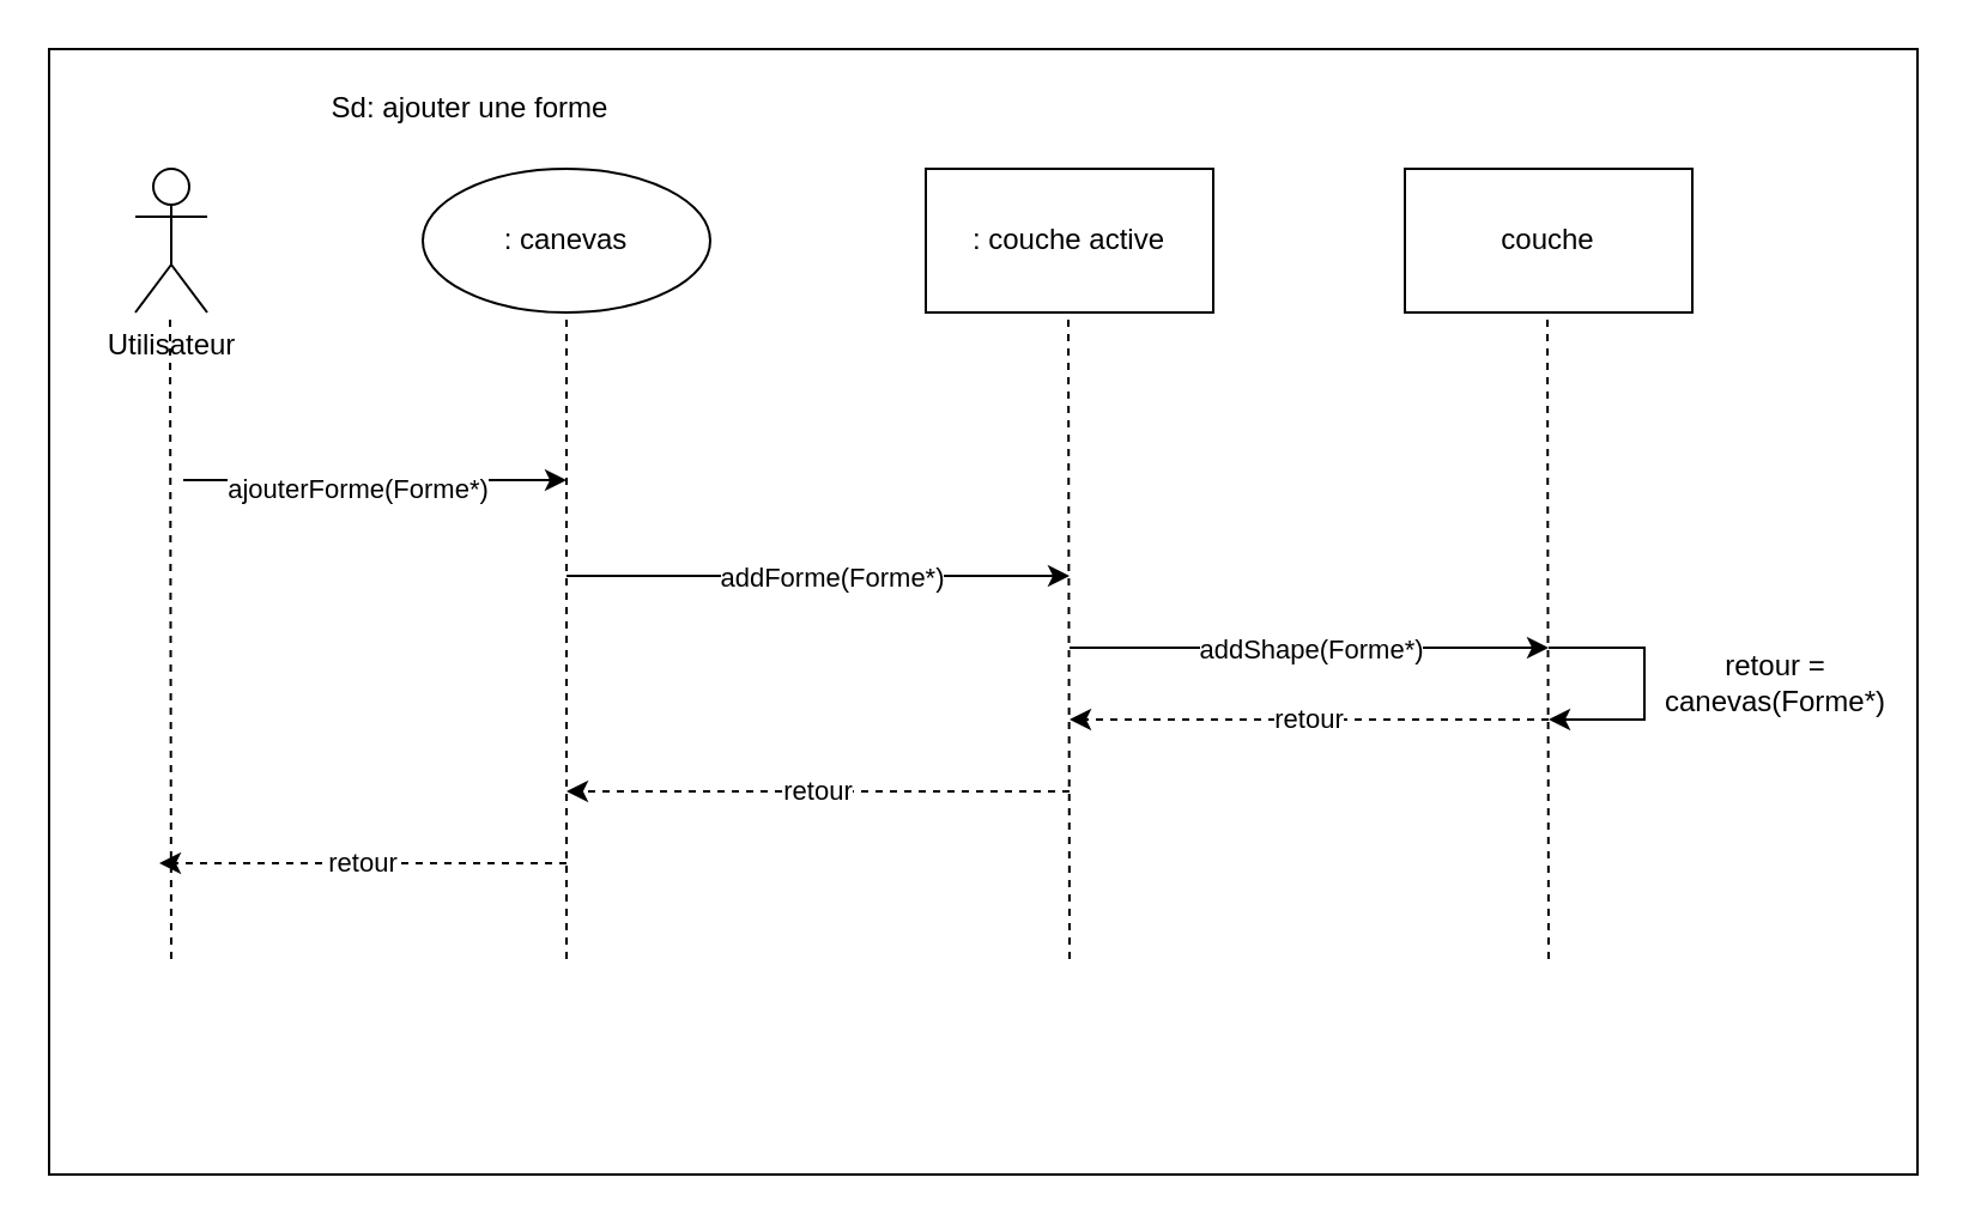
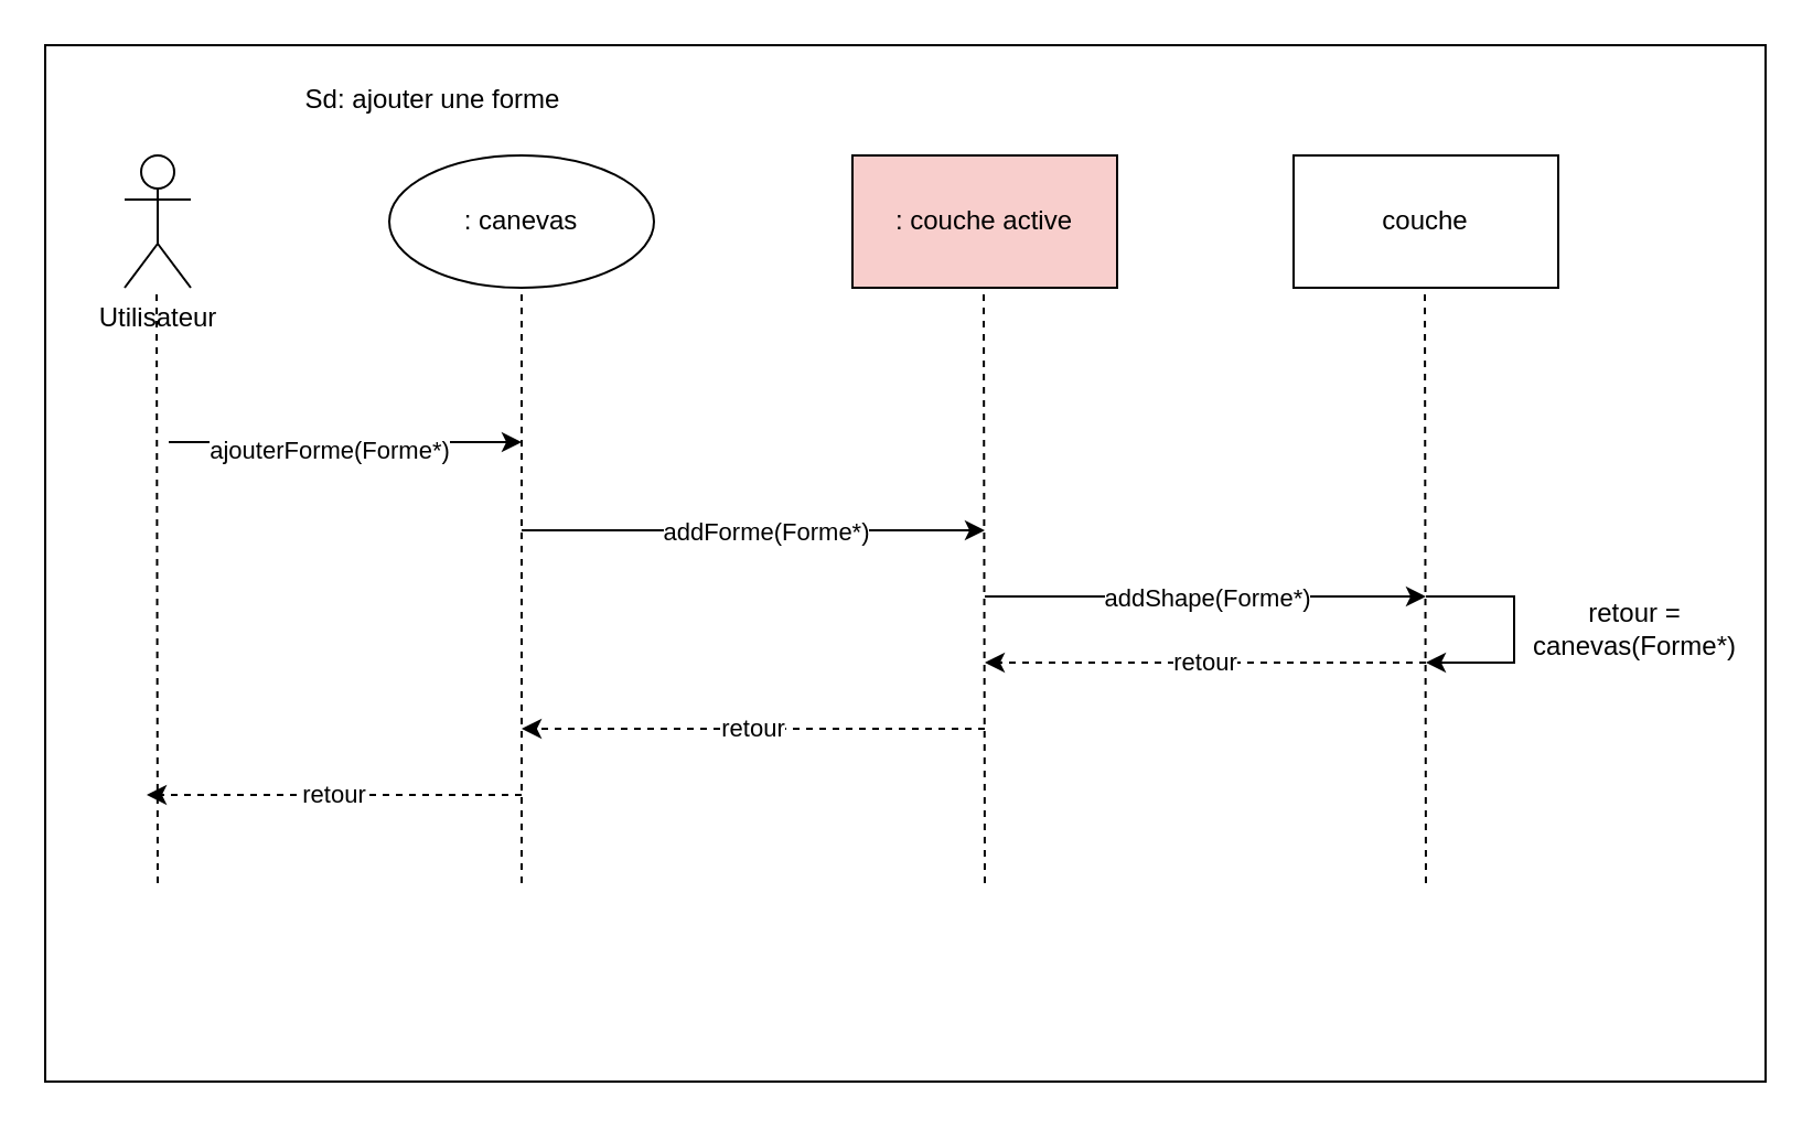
- <mxCell id="4" value=": couche active" style="rounded=0;whiteSpace=wrap;html=1;" vertex="1" parent="1"><mxGeometry x="386" y="70" width="120" height="60" as="geometry" /></mxCell>
+ <mxCell id="4" value=": couche active" style="rounded=0;whiteSpace=wrap;html=1;fillColor=#f8cecc;" vertex="1" parent="1"><mxGeometry x="386" y="70" width="120" height="60" as="geometry" /></mxCell>
